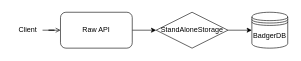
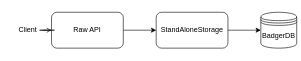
- <mxCell id="3" value="Raw API" style="rounded=1;whiteSpace=wrap;html=1;" vertex="1" parent="1"><mxGeometry x="100" y="20" width="120" height="60" as="geometry" /></mxCell>
+ <mxCell id="3" value="Raw API" style="rounded=1;whiteSpace=wrap;html=1;" vertex="1" parent="1"><mxGeometry x="85" y="20" width="120" height="60" as="geometry" /></mxCell>
- <mxCell id="5" value="StandAloneStorage" style="rhombus;whiteSpace=wrap;html=1;" vertex="1" parent="1"><mxGeometry x="260" y="20" width="120" height="60" as="geometry" /></mxCell>
+ <mxCell id="5" value="StandAloneStorage" style="rounded=1;whiteSpace=wrap;html=1;" vertex="1" parent="1"><mxGeometry x="260" y="20" width="120" height="60" as="geometry" /></mxCell>
- <mxCell id="6" value="BadgerDB" style="shape=datastore;whiteSpace=wrap;html=1;" vertex="1" parent="1"><mxGeometry x="420" y="20" width="60" height="60" as="geometry" /></mxCell>
+ <mxCell id="6" value="BadgerDB" style="shape=datastore;whiteSpace=wrap;html=1;" vertex="1" parent="1"><mxGeometry x="435" y="20" width="60" height="60" as="geometry" /></mxCell>
